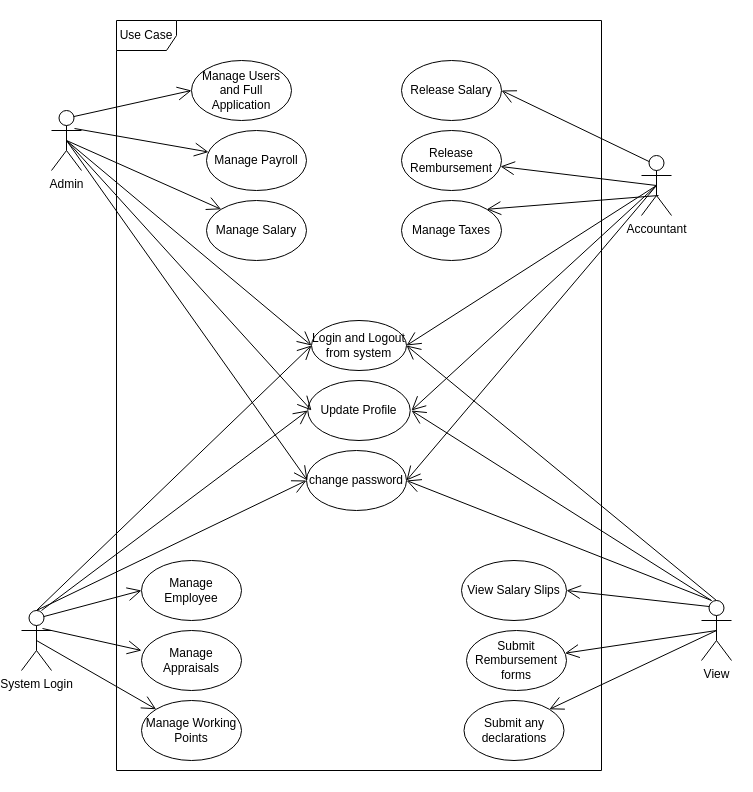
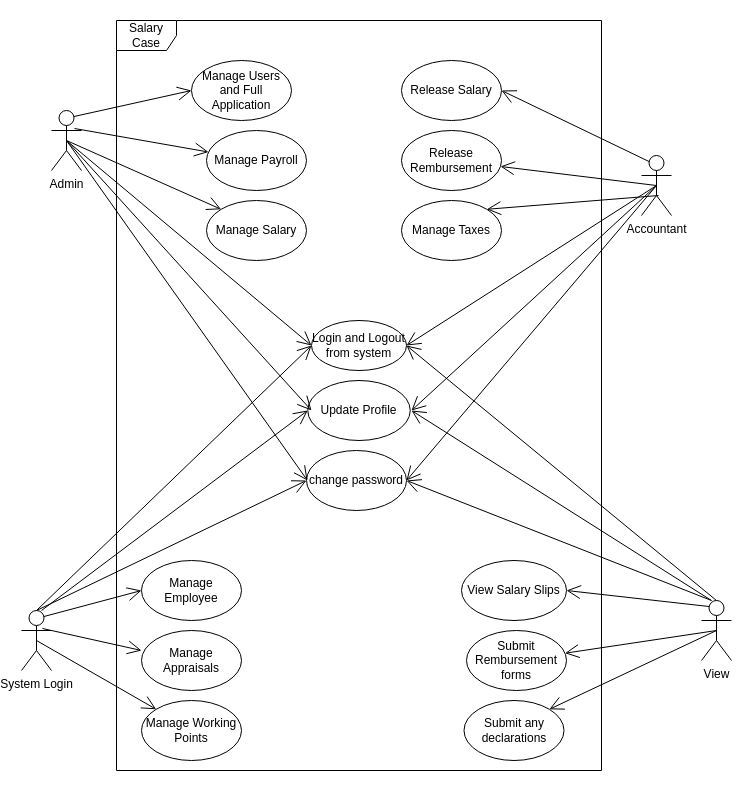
- <mxCell id="45" value="Use Case" style="shape=umlFrame;whiteSpace=wrap;html=1;" vertex="1" parent="1"><mxGeometry x="115" y="20" width="485" height="750" as="geometry" /></mxCell>
+ <mxCell id="45" value="Salary Case" style="shape=umlFrame;whiteSpace=wrap;html=1;" vertex="1" parent="1"><mxGeometry x="115" y="20" width="485" height="750" as="geometry" /></mxCell>
